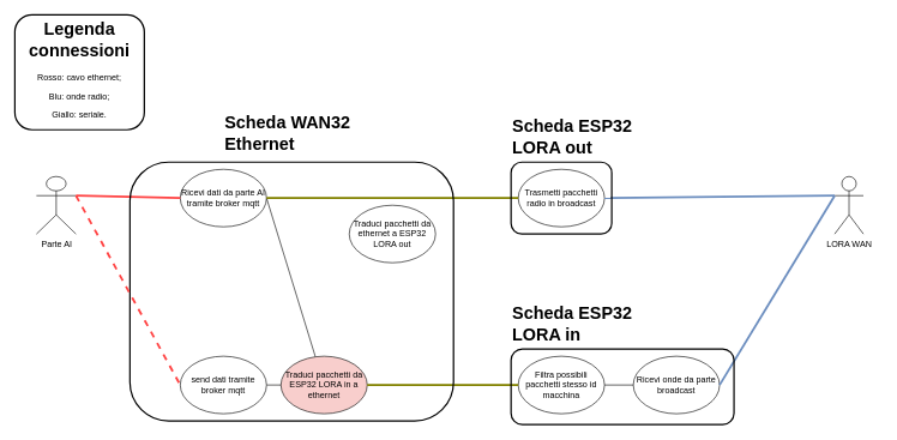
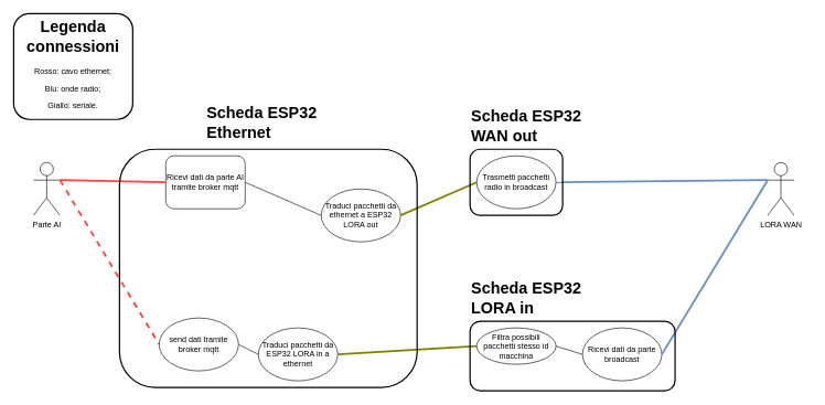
- <mxCell id="19" value="&lt;h1 style=&quot;margin-top: 0px;&quot;&gt;Scheda WAN32 Ethernet&lt;/h1&gt;" style="text;html=1;whiteSpace=wrap;overflow=hidden;rounded=0;" parent="1" vertex="1"><mxGeometry x="310" y="150" width="180" height="70" as="geometry" /></mxCell>
+ <mxCell id="19" value="&lt;h1 style=&quot;margin-top: 0px;&quot;&gt;Scheda ESP32 Ethernet&lt;/h1&gt;" style="text;html=1;whiteSpace=wrap;overflow=hidden;rounded=0;" parent="1" vertex="1"><mxGeometry x="310" y="150" width="180" height="70" as="geometry" /></mxCell>
- <mxCell id="21" value="&lt;h1 style=&quot;margin-top: 0px;&quot;&gt;Scheda ESP32 LORA out&lt;/h1&gt;" style="text;html=1;whiteSpace=wrap;overflow=hidden;rounded=0;" parent="1" vertex="1"><mxGeometry x="710" y="155" width="180" height="70" as="geometry" /></mxCell>
+ <mxCell id="21" value="&lt;h1 style=&quot;margin-top: 0px;&quot;&gt;Scheda ESP32 WAN out&lt;/h1&gt;" style="text;html=1;whiteSpace=wrap;overflow=hidden;rounded=0;" parent="1" vertex="1"><mxGeometry x="710" y="155" width="180" height="70" as="geometry" /></mxCell>
- <mxCell id="4" value="Ricevi dati da parte AI&lt;div&gt;tramite broker mqtt&lt;/div&gt;" style="ellipse;whiteSpace=wrap;html=1;" parent="1" vertex="1"><mxGeometry x="250" y="235" width="120" height="80" as="geometry" /></mxCell>
+ <mxCell id="4" value="Ricevi dati da parte AI&lt;div&gt;tramite broker mqtt&lt;/div&gt;" style="whiteSpace=wrap;html=1;rounded=1;" parent="1" vertex="1"><mxGeometry x="250" y="235" width="120" height="80" as="geometry" /></mxCell>
- <mxCell id="12" value="" style="endArrow=none;html=1;rounded=0;exitX=0;exitY=0.5;exitDx=0;exitDy=0;strokeColor=#828200;strokeWidth=3;" parent="1" source="6" target="4" edge="1"><mxGeometry width="50" height="50" relative="1" as="geometry"><mxPoint x="390" y="605" as="sourcePoint" /><mxPoint x="540" y="695" as="targetPoint" /></mxGeometry></mxCell>
+ <mxCell id="12" value="" style="endArrow=none;html=1;rounded=0;exitX=0;exitY=0.5;exitDx=0;exitDy=0;entryX=1;entryY=0.5;entryDx=0;entryDy=0;strokeColor=#828200;strokeWidth=3;" parent="1" source="6" target="8" edge="1"><mxGeometry width="50" height="50" relative="1" as="geometry"><mxPoint x="390" y="605" as="sourcePoint" /><mxPoint x="540" y="695" as="targetPoint" /></mxGeometry></mxCell>
- <mxCell id="2" value="Parte AI" style="shape=umlActor;verticalLabelPosition=bottom;verticalAlign=top;html=1;outlineConnect=0;" parent="1" vertex="1"><mxGeometry x="50" y="245" width="55" height="80" as="geometry" /></mxCell>
+ <mxCell id="2" value="Parte AI" style="shape=umlActor;verticalLabelPosition=bottom;verticalAlign=top;html=1;outlineConnect=0;" parent="1" vertex="1"><mxGeometry x="50" y="245" width="40" height="80" as="geometry" /></mxCell>
- <mxCell id="11" value="" style="endArrow=none;html=1;rounded=0;exitX=1;exitY=0.5;exitDx=0;exitDy=0;" parent="1" source="4" target="15" edge="1"><mxGeometry width="50" height="50" relative="1" as="geometry"><mxPoint x="300" y="825" as="sourcePoint" /><mxPoint x="350" y="775" as="targetPoint" /></mxGeometry></mxCell>
+ <mxCell id="11" value="" style="endArrow=none;html=1;rounded=0;entryX=0;entryY=0.5;entryDx=0;entryDy=0;exitX=1;exitY=0.5;exitDx=0;exitDy=0;" parent="1" source="4" target="8" edge="1"><mxGeometry width="50" height="50" relative="1" as="geometry"><mxPoint x="300" y="825" as="sourcePoint" /><mxPoint x="350" y="775" as="targetPoint" /></mxGeometry></mxCell>
- <mxCell id="26" value="send dati tramite broker mqtt" style="ellipse;whiteSpace=wrap;html=1;" parent="1" vertex="1"><mxGeometry x="250" y="495" width="120" height="80" as="geometry" /></mxCell>
+ <mxCell id="26" value="send dati tramite broker mqtt" style="ellipse;whiteSpace=wrap;html=1;" parent="1" vertex="1"><mxGeometry x="240" y="480" width="120" height="80" as="geometry" /></mxCell>
- <mxCell id="15" value="Traduci pacchetti da ESP32 LORA in a ethernet" style="ellipse;whiteSpace=wrap;html=1;fillColor=#f8cecc;" parent="1" vertex="1"><mxGeometry x="390" y="495" width="120" height="80" as="geometry" /></mxCell>
+ <mxCell id="15" value="Traduci pacchetti da ESP32 LORA in a ethernet" style="ellipse;whiteSpace=wrap;html=1;" parent="1" vertex="1"><mxGeometry x="390" y="495" width="120" height="80" as="geometry" /></mxCell>
- <mxCell id="5" value="Filtra possibili pacchetti stesso id macchina" style="ellipse;whiteSpace=wrap;html=1;" parent="1" vertex="1"><mxGeometry x="720" y="495" width="120" height="80" as="geometry" /></mxCell>
+ <mxCell id="5" value="Filtra possibili pacchetti stesso id macchina" style="ellipse;whiteSpace=wrap;html=1;" parent="1" vertex="1"><mxGeometry x="720" y="495" width="120" height="55" as="geometry" /></mxCell>
- <mxCell id="7" value="Ricevi onde da parte broadcast" style="ellipse;whiteSpace=wrap;html=1;" parent="1" vertex="1"><mxGeometry x="880" y="495" width="120" height="80" as="geometry" /></mxCell>
+ <mxCell id="7" value="Ricevi dati da parte broadcast" style="ellipse;whiteSpace=wrap;html=1;" parent="1" vertex="1"><mxGeometry x="880" y="495" width="120" height="80" as="geometry" /></mxCell>
